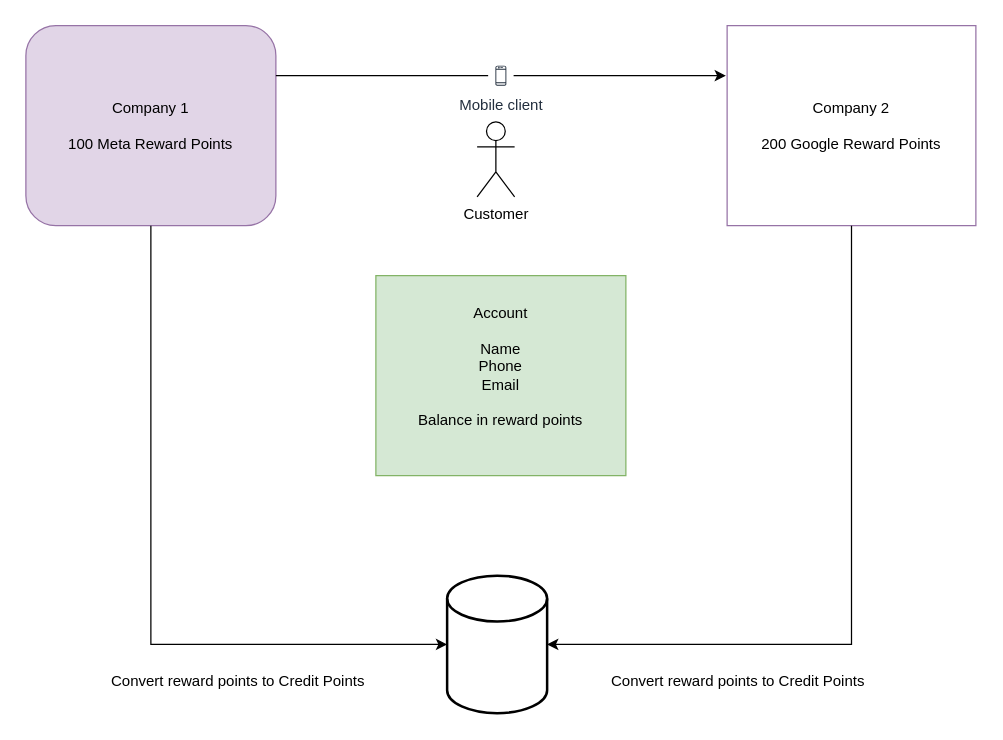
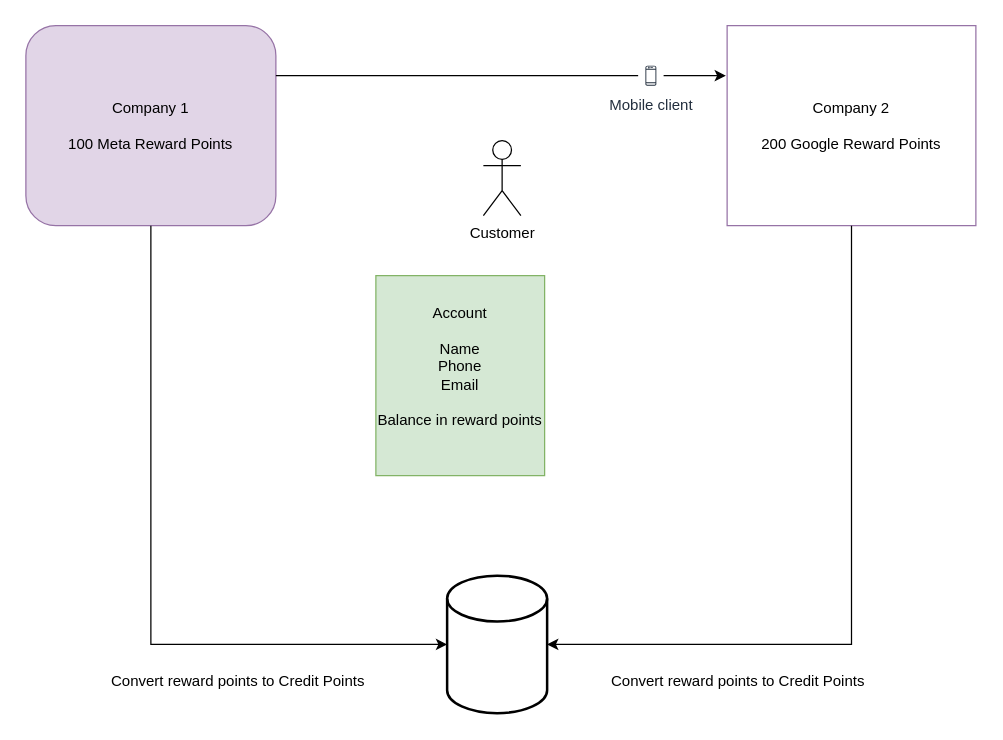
- <mxCell id="13" value="Mobile client" style="sketch=0;outlineConnect=0;fontColor=#232F3E;gradientColor=none;strokeColor=#232F3E;fillColor=#ffffff;dashed=0;verticalLabelPosition=bottom;verticalAlign=top;align=center;html=1;fontSize=12;fontStyle=0;aspect=fixed;shape=mxgraph.aws4.resourceIcon;resIcon=mxgraph.aws4.mobile_client;" vertex="1" parent="1"><mxGeometry x="390" y="50" width="20" height="20" as="geometry" /></mxCell>
+ <mxCell id="13" value="Mobile client" style="sketch=0;outlineConnect=0;fontColor=#232F3E;gradientColor=none;strokeColor=#232F3E;fillColor=#ffffff;dashed=0;verticalLabelPosition=bottom;verticalAlign=top;align=center;html=1;fontSize=12;fontStyle=0;aspect=fixed;shape=mxgraph.aws4.resourceIcon;resIcon=mxgraph.aws4.mobile_client;" vertex="1" parent="1"><mxGeometry x="510" y="50" width="20" height="20" as="geometry" /></mxCell>
- <mxCell id="2" value="Customer" style="shape=umlActor;verticalLabelPosition=bottom;verticalAlign=top;html=1;outlineConnect=0;" vertex="1" parent="1"><mxGeometry x="381" y="97" width="30" height="60" as="geometry" /></mxCell>
+ <mxCell id="2" value="Customer" style="shape=umlActor;verticalLabelPosition=bottom;verticalAlign=top;html=1;outlineConnect=0;" vertex="1" parent="1"><mxGeometry x="386" y="112" width="30" height="60" as="geometry" /></mxCell>
- <mxCell id="10" value="Account&lt;div&gt;&lt;br&gt;&lt;/div&gt;&lt;div&gt;Name&lt;/div&gt;&lt;div&gt;Phone&lt;/div&gt;&lt;div&gt;Email&lt;/div&gt;&lt;div&gt;&lt;br&gt;&lt;/div&gt;&lt;div&gt;Balance in reward points&lt;/div&gt;&lt;div&gt;&lt;br&gt;&lt;/div&gt;" style="rounded=0;whiteSpace=wrap;html=1;fillColor=#d5e8d4;strokeColor=#82b366;" vertex="1" parent="1"><mxGeometry x="300" y="220" width="200" height="160" as="geometry" /></mxCell>
+ <mxCell id="10" value="Account&lt;div&gt;&lt;br&gt;&lt;/div&gt;&lt;div&gt;Name&lt;/div&gt;&lt;div&gt;Phone&lt;/div&gt;&lt;div&gt;Email&lt;/div&gt;&lt;div&gt;&lt;br&gt;&lt;/div&gt;&lt;div&gt;Balance in reward points&lt;/div&gt;&lt;div&gt;&lt;br&gt;&lt;/div&gt;" style="rounded=0;whiteSpace=wrap;html=1;fillColor=#d5e8d4;strokeColor=#82b366;" vertex="1" parent="1"><mxGeometry x="300" y="220" width="135" height="160" as="geometry" /></mxCell>
